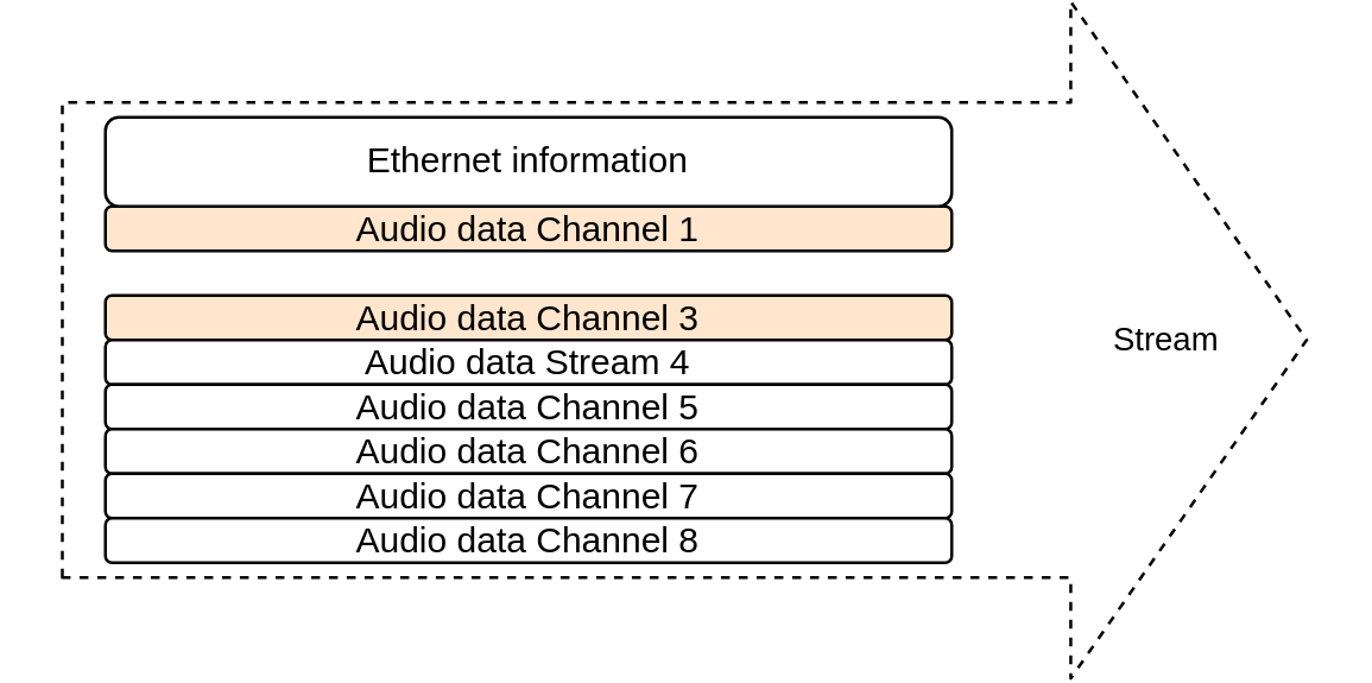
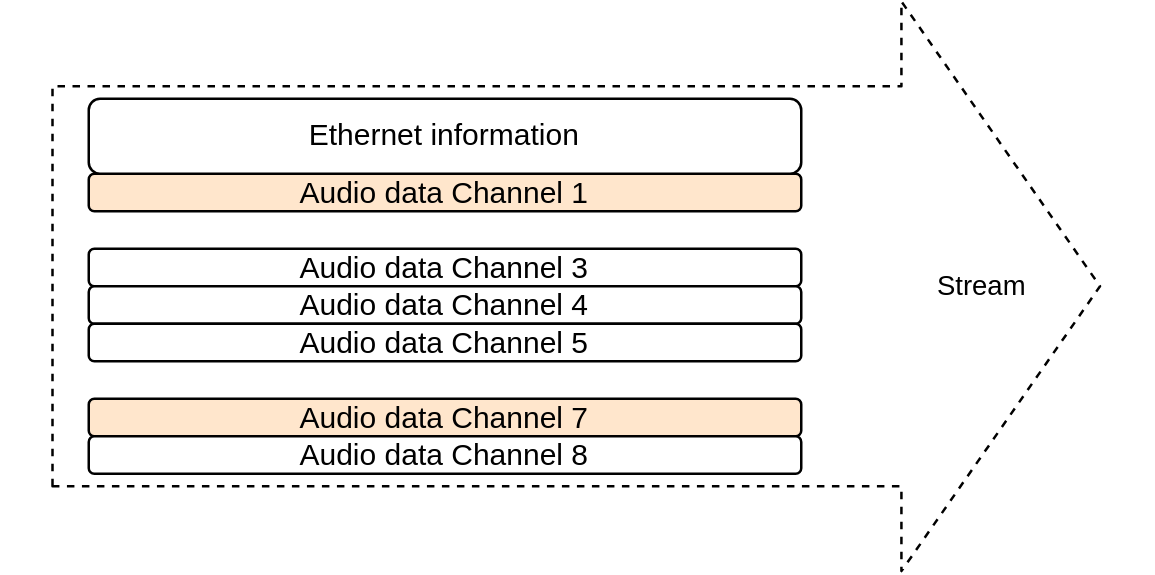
- <mxCell id="6" value="Audio data Channel 3" style="rounded=1;whiteSpace=wrap;html=1;fillColor=#ffe6cc;" vertex="1" parent="1"><mxGeometry x="35" y="80" width="285" height="15" as="geometry" /></mxCell>
+ <mxCell id="6" value="Audio data Channel 3" style="rounded=1;whiteSpace=wrap;html=1;" vertex="1" parent="1"><mxGeometry x="35" y="80" width="285" height="15" as="geometry" /></mxCell>
- <mxCell id="7" value="Audio data Stream 4" style="rounded=1;whiteSpace=wrap;html=1;" vertex="1" parent="1"><mxGeometry x="35" y="95" width="285" height="15" as="geometry" /></mxCell>
+ <mxCell id="7" value="Audio data Channel 4" style="rounded=1;whiteSpace=wrap;html=1;" vertex="1" parent="1"><mxGeometry x="35" y="95" width="285" height="15" as="geometry" /></mxCell>
- <mxCell id="9" value="Audio data Channel 6" style="rounded=1;whiteSpace=wrap;html=1;" vertex="1" parent="1"><mxGeometry x="35" y="125" width="285" height="15" as="geometry" /></mxCell>
- <mxCell id="10" value="Audio data Channel 7" style="rounded=1;whiteSpace=wrap;html=1;" vertex="1" parent="1"><mxGeometry x="35" y="140" width="285" height="15" as="geometry" /></mxCell>
+ <mxCell id="10" value="Audio data Channel 7" style="rounded=1;whiteSpace=wrap;html=1;fillColor=#ffe6cc;" vertex="1" parent="1"><mxGeometry x="35" y="140" width="285" height="15" as="geometry" /></mxCell>
